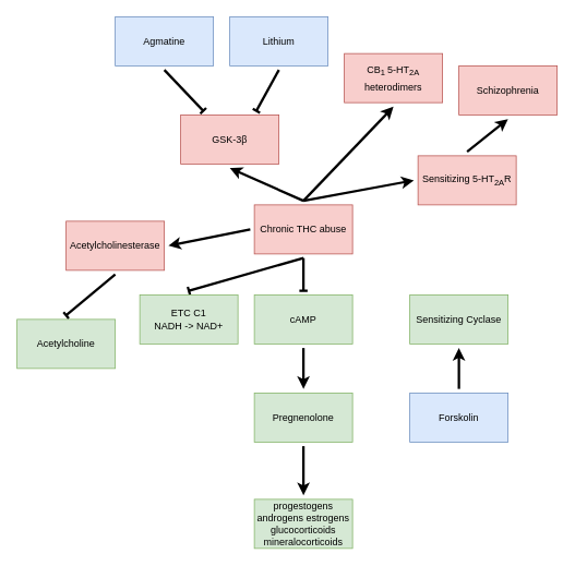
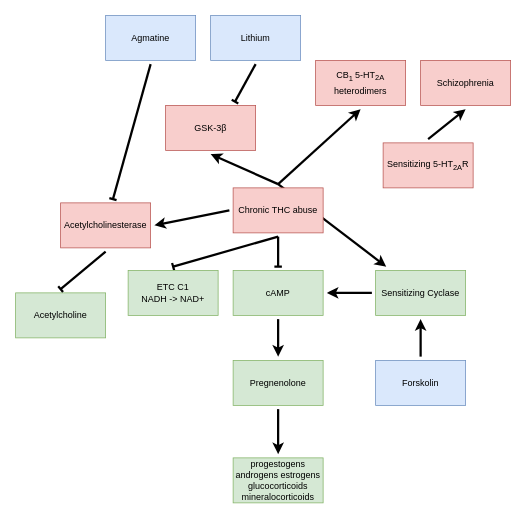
- <mxCell id="16" value="CB&lt;sub&gt;1&amp;nbsp;&lt;/sub&gt;5-HT&lt;sub&gt;2A&lt;br&gt;&lt;font style=&quot;font-size: 12px;&quot;&gt;heterodimers&lt;/font&gt;&lt;br&gt;&lt;/sub&gt;" style="rounded=0;whiteSpace=wrap;html=1;perimeterSpacing=5;fillColor=#f8cecc;strokeColor=#b85450;" vertex="1" parent="1"><mxGeometry x="420" y="65" width="120" height="60" as="geometry" /></mxCell>
+ <mxCell id="16" value="CB&lt;sub&gt;1&amp;nbsp;&lt;/sub&gt;5-HT&lt;sub&gt;2A&lt;br&gt;&lt;font style=&quot;font-size: 12px;&quot;&gt;heterodimers&lt;/font&gt;&lt;br&gt;&lt;/sub&gt;" style="rounded=0;whiteSpace=wrap;html=1;perimeterSpacing=5;fillColor=#f8cecc;strokeColor=#b85450;" vertex="1" parent="1"><mxGeometry x="420" y="80" width="120" height="60" as="geometry" /></mxCell>
- <mxCell id="22" value="" style="endArrow=baseDash;html=1;rounded=0;endFill=0;strokeWidth=3;strokeColor=#000000;exitX=0.5;exitY=1;exitDx=0;exitDy=0;entryX=0.25;entryY=0;entryDx=0;entryDy=0;" edge="1" parent="1" source="21" target="19"><mxGeometry width="50" height="50" relative="1" as="geometry"><mxPoint x="319.96" y="281.99" as="sourcePoint" /><mxPoint x="200" y="120" as="targetPoint" /></mxGeometry></mxCell>
+ <mxCell id="22" value="" style="endArrow=baseDash;html=1;rounded=0;endFill=0;strokeWidth=3;strokeColor=#000000;exitX=0.5;exitY=1;exitDx=0;exitDy=0;" edge="1" parent="1" source="21" target="27"><mxGeometry width="50" height="50" relative="1" as="geometry"><mxPoint x="319.96" y="281.99" as="sourcePoint" /><mxPoint x="200" y="120" as="targetPoint" /></mxGeometry></mxCell>
- <mxCell id="3" value="" style="endArrow=classic;html=1;rounded=0;strokeWidth=3;exitX=0.5;exitY=0;exitDx=0;exitDy=0;entryX=0;entryY=0.5;entryDx=0;entryDy=0;" edge="1" parent="1" source="11" target="12"><mxGeometry width="50" height="50" relative="1" as="geometry"><mxPoint x="480" y="150" as="sourcePoint" /><mxPoint x="520" y="160" as="targetPoint" /></mxGeometry></mxCell>
+ <mxCell id="3" value="" style="endArrow=classic;html=1;rounded=0;strokeWidth=3;exitX=0.5;exitY=0;exitDx=0;exitDy=0;" edge="1" parent="1" source="11" target="7"><mxGeometry width="50" height="50" relative="1" as="geometry"><mxPoint x="480" y="150" as="sourcePoint" /><mxPoint x="520" y="160" as="targetPoint" /></mxGeometry></mxCell>
+ <mxCell id="18" value="" style="endArrow=classic;html=1;rounded=0;entryX=1;entryY=0.5;entryDx=0;entryDy=0;strokeWidth=3;exitX=0;exitY=0.5;exitDx=0;exitDy=0;" edge="1" parent="1" source="7" target="13"><mxGeometry width="50" height="50" relative="1" as="geometry"><mxPoint x="460" y="360" as="sourcePoint" /><mxPoint x="540" y="405" as="targetPoint" /></mxGeometry></mxCell>
